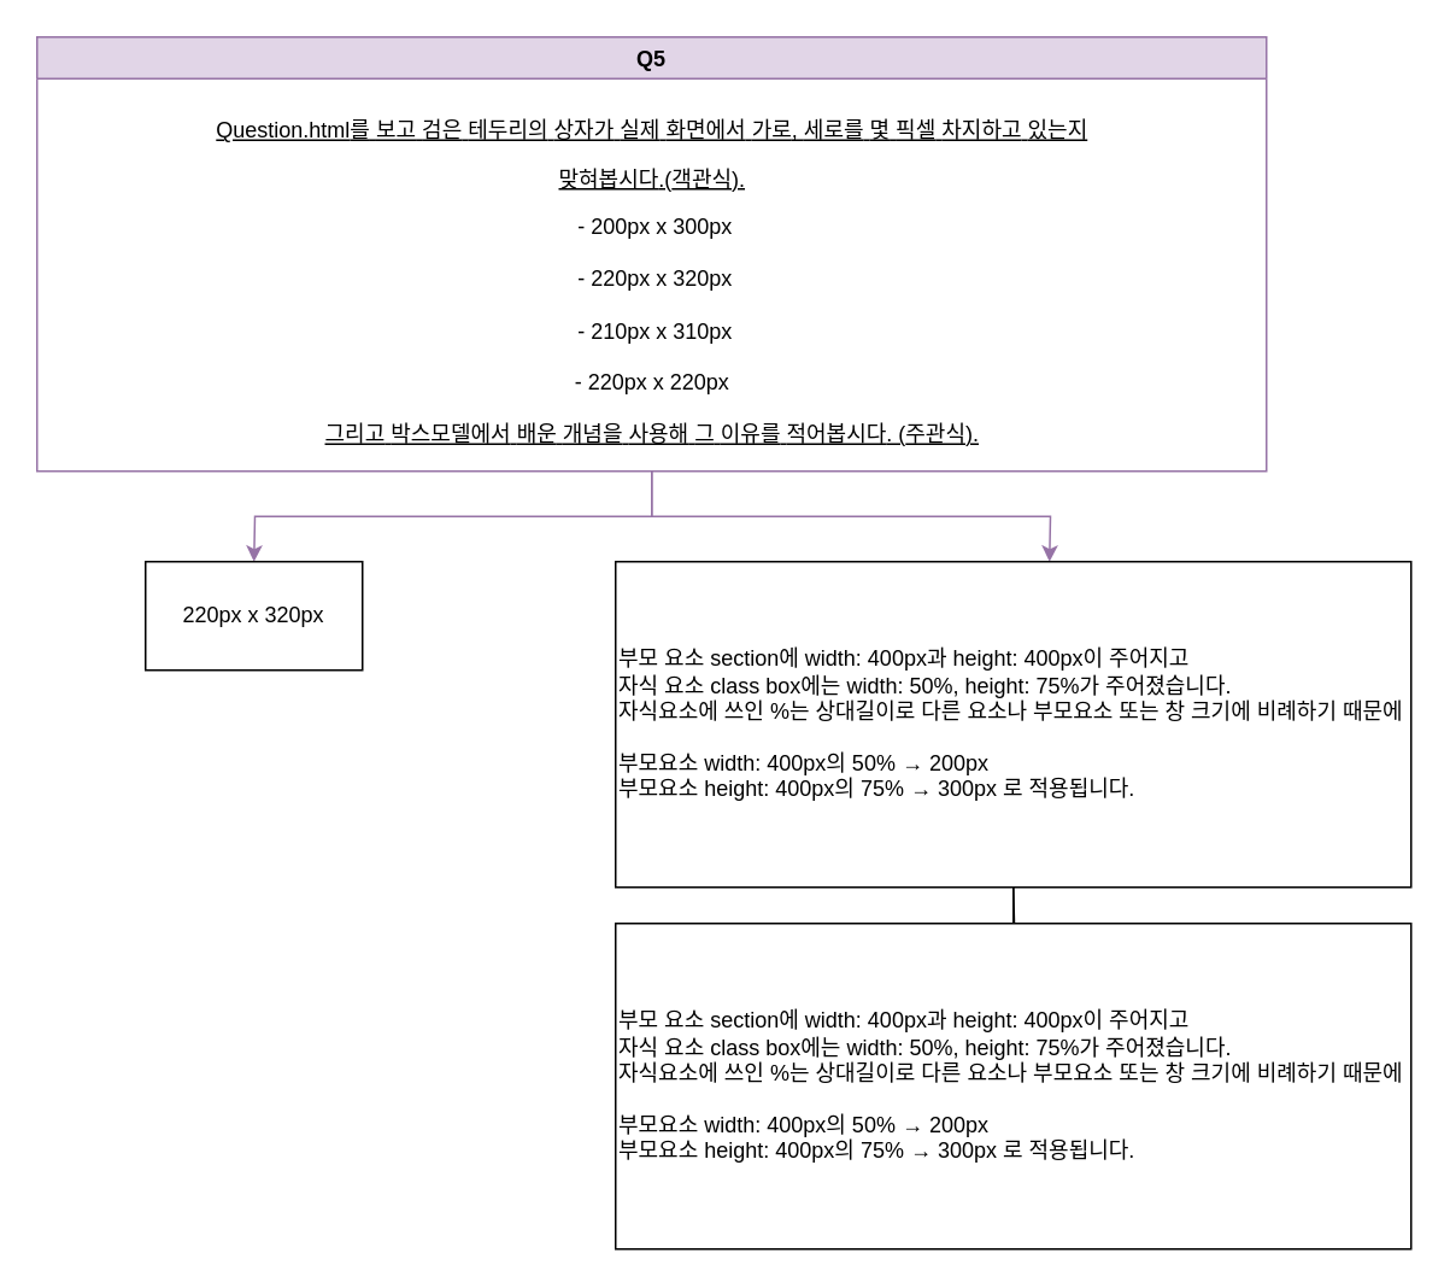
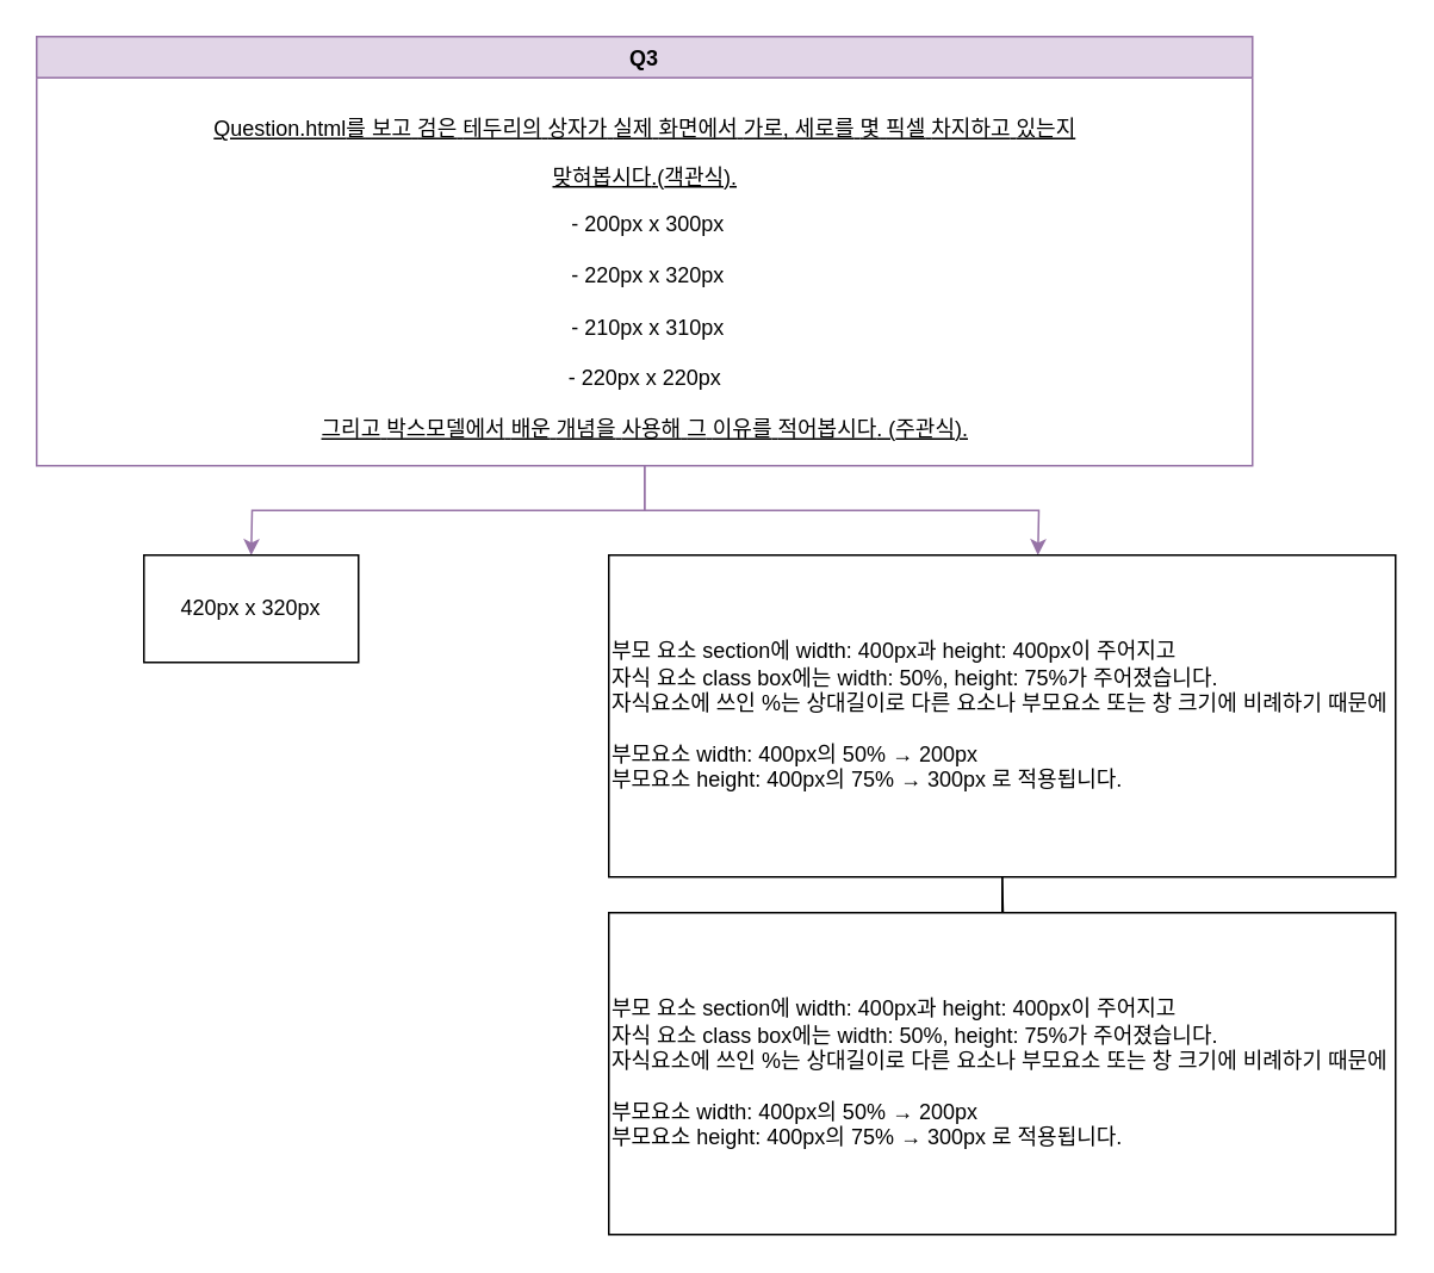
- <mxCell id="4" value="Q5" style="swimlane;fillColor=#e1d5e7;strokeColor=#9673a6;" vertex="1" parent="1"><mxGeometry x="20" y="20" width="680" height="240" as="geometry" /></mxCell>
+ <mxCell id="4" value="Q3" style="swimlane;fillColor=#e1d5e7;strokeColor=#9673a6;" vertex="1" parent="1"><mxGeometry x="20" y="20" width="680" height="240" as="geometry" /></mxCell>
- <mxCell id="6" value="220px x 320px" style="rounded=0;whiteSpace=wrap;html=1;" vertex="1" parent="1"><mxGeometry x="80" y="310" width="120" height="60" as="geometry" /></mxCell>
+ <mxCell id="6" value="420px x 320px" style="rounded=0;whiteSpace=wrap;html=1;" vertex="1" parent="1"><mxGeometry x="80" y="310" width="120" height="60" as="geometry" /></mxCell>
